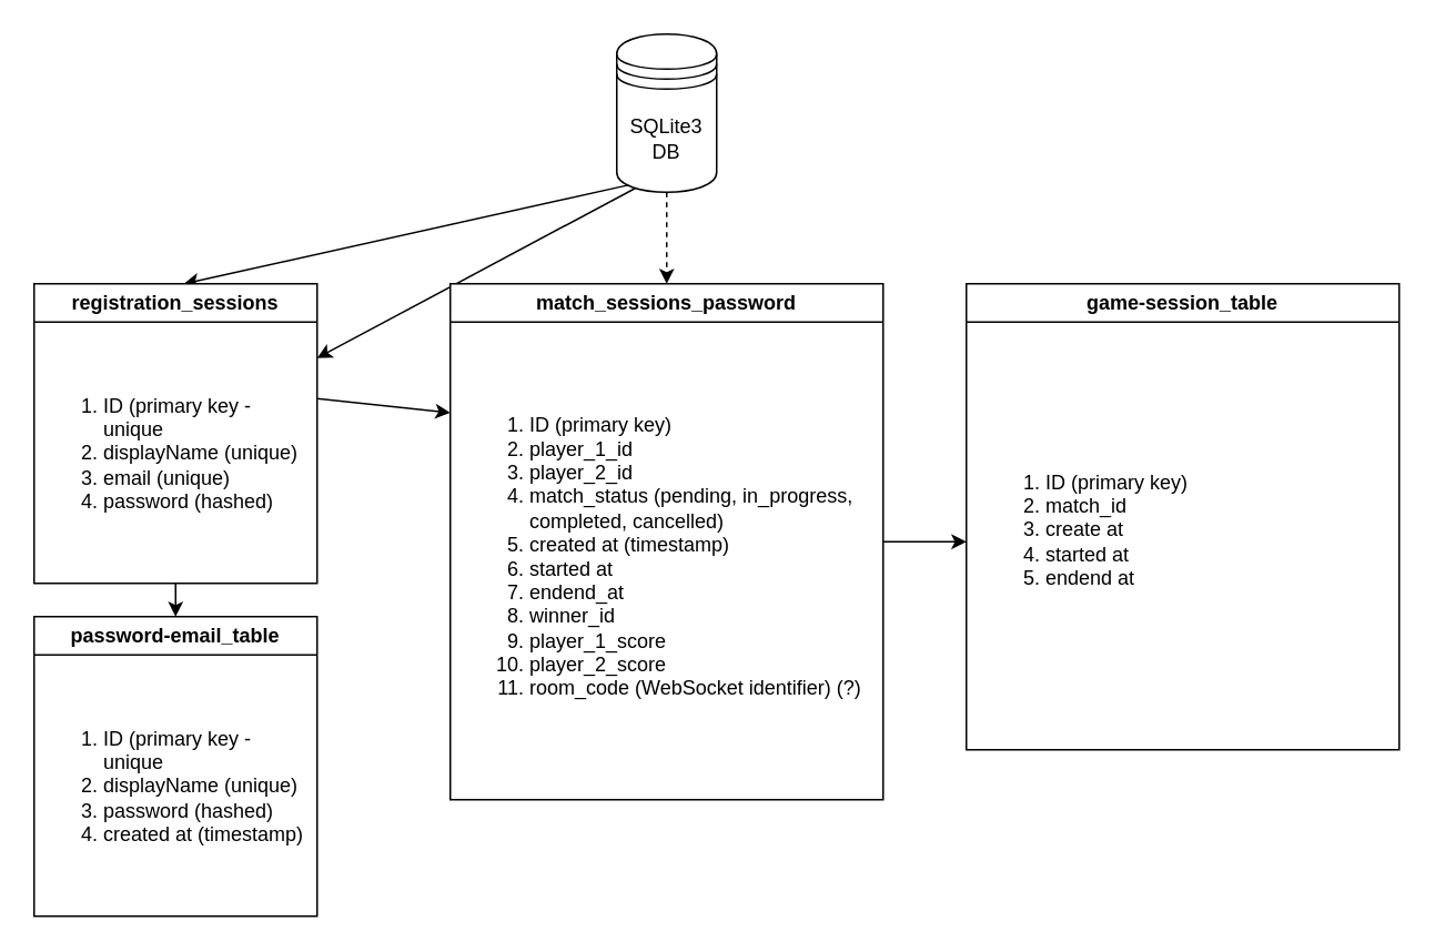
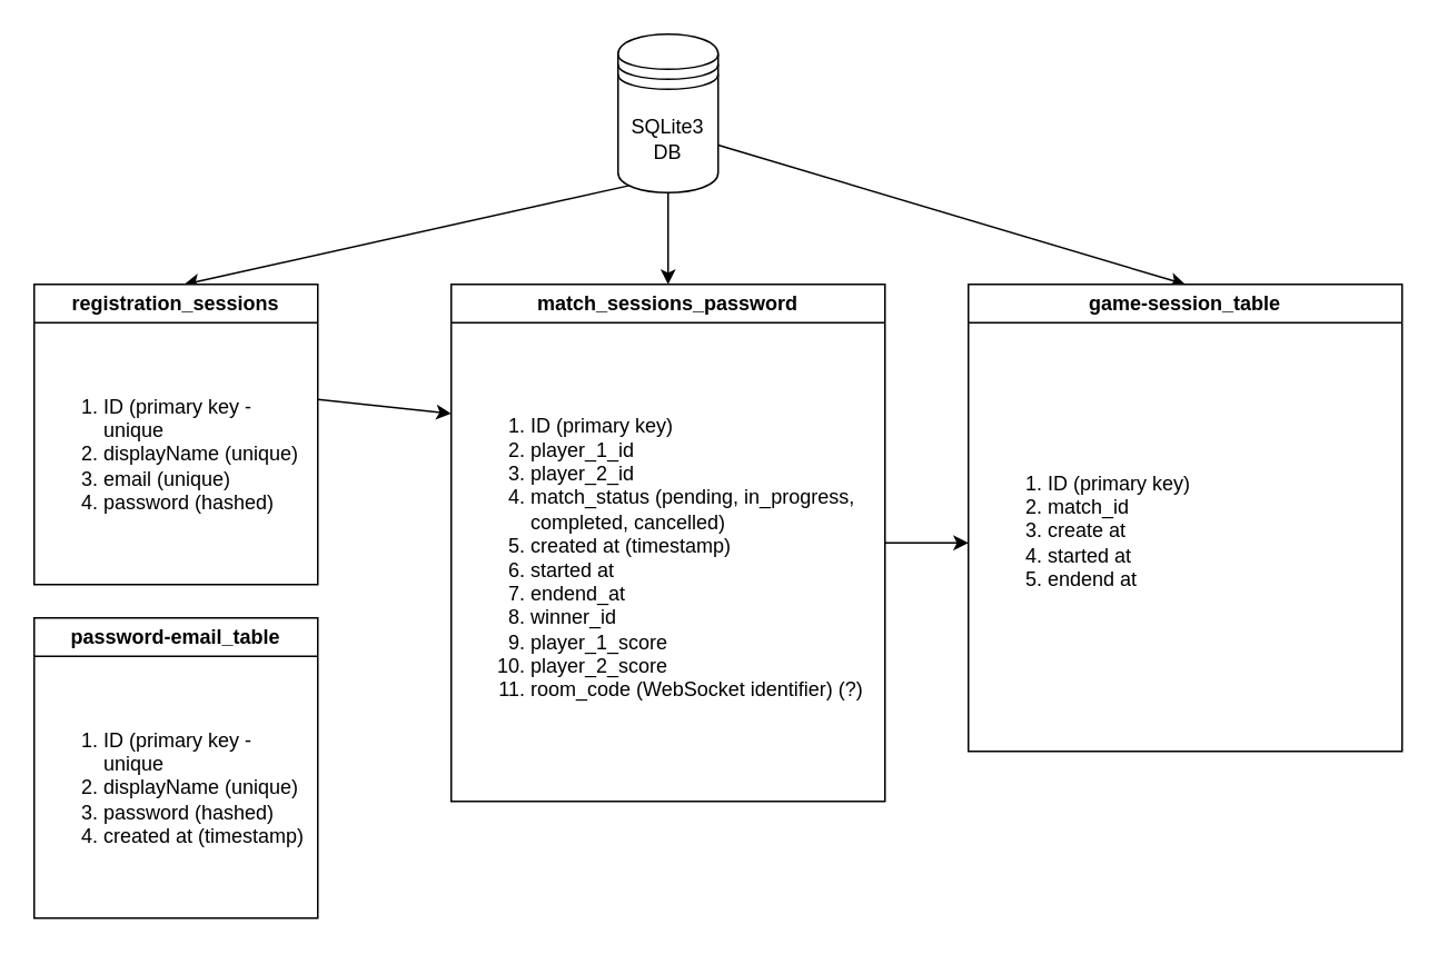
- <mxCell id="3" style="edgeStyle=none;html=1;exitX=0.5;exitY=1;exitDx=0;exitDy=0;entryX=0.5;entryY=0;entryDx=0;entryDy=0;dashed=1;" parent="1" source="5" target="11" edge="1"><mxGeometry relative="1" as="geometry" /></mxCell>
+ <mxCell id="3" style="edgeStyle=none;html=1;exitX=0.5;exitY=1;exitDx=0;exitDy=0;entryX=0.5;entryY=0;entryDx=0;entryDy=0;" parent="1" source="5" target="11" edge="1"><mxGeometry relative="1" as="geometry" /></mxCell>
- <mxCell id="4" style="edgeStyle=none;html=1;exitX=1;exitY=0.7;exitDx=0;exitDy=0;" edge="1" parent="1" source="5" target="7"><mxGeometry relative="1" as="geometry" /></mxCell>
+ <mxCell id="4" style="edgeStyle=none;html=1;exitX=1;exitY=0.7;exitDx=0;exitDy=0;entryX=0.5;entryY=0;entryDx=0;entryDy=0;" edge="1" parent="1" source="5" target="19"><mxGeometry relative="1" as="geometry" /></mxCell>
- <mxCell id="17" style="edgeStyle=none;html=1;exitX=0.5;exitY=1;exitDx=0;exitDy=0;entryX=0.5;entryY=0;entryDx=0;entryDy=0;" edge="1" parent="1" source="7" target="15"><mxGeometry relative="1" as="geometry" /></mxCell>
